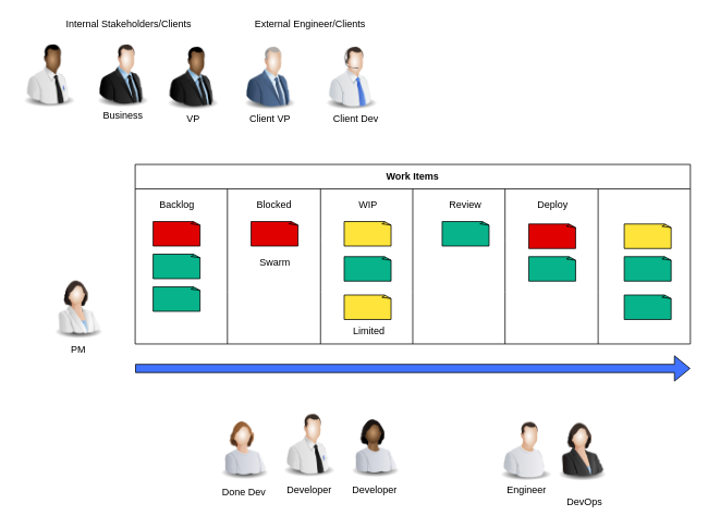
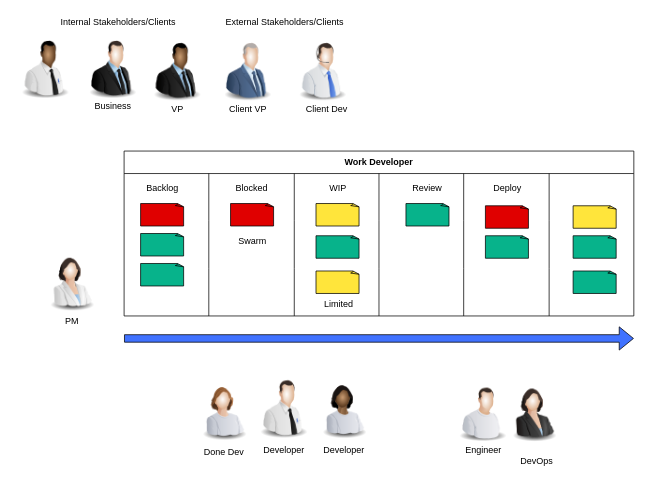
- <mxCell id="46" value="External Engineer/Clients" style="text;html=1;align=center;verticalAlign=middle;resizable=0;points=[];autosize=1;" vertex="1" parent="1"><mxGeometry x="294" y="20" width="170" height="20" as="geometry" /></mxCell>
+ <mxCell id="46" value="External Stakeholders/Clients" style="text;html=1;align=center;verticalAlign=middle;resizable=0;points=[];autosize=1;" vertex="1" parent="1"><mxGeometry x="294" y="20" width="170" height="20" as="geometry" /></mxCell>
- <mxCell id="2" value="Work Items" style="shape=table;html=1;whiteSpace=wrap;startSize=30;container=1;collapsible=0;childLayout=tableLayout;fontStyle=1;align=center;rowLines=0;resizeLast=0;" vertex="1" parent="1"><mxGeometry x="165" y="201" width="680" height="220" as="geometry" /></mxCell>
+ <mxCell id="2" value="Work Developer" style="shape=table;html=1;whiteSpace=wrap;startSize=30;container=1;collapsible=0;childLayout=tableLayout;fontStyle=1;align=center;rowLines=0;resizeLast=0;" vertex="1" parent="1"><mxGeometry x="165" y="201" width="680" height="220" as="geometry" /></mxCell>
